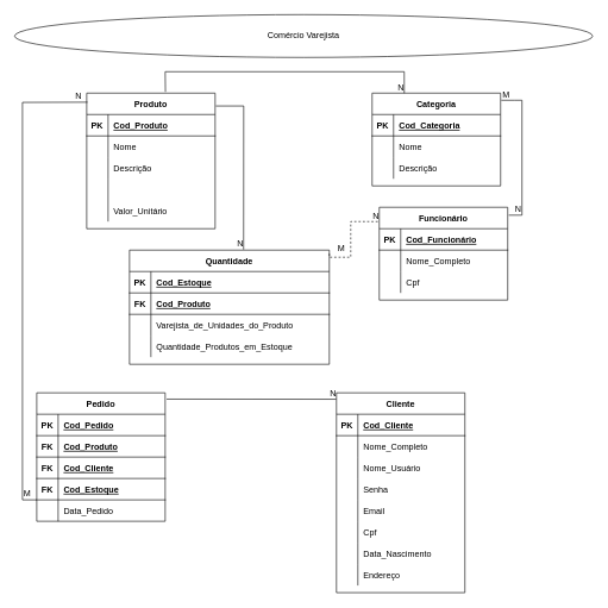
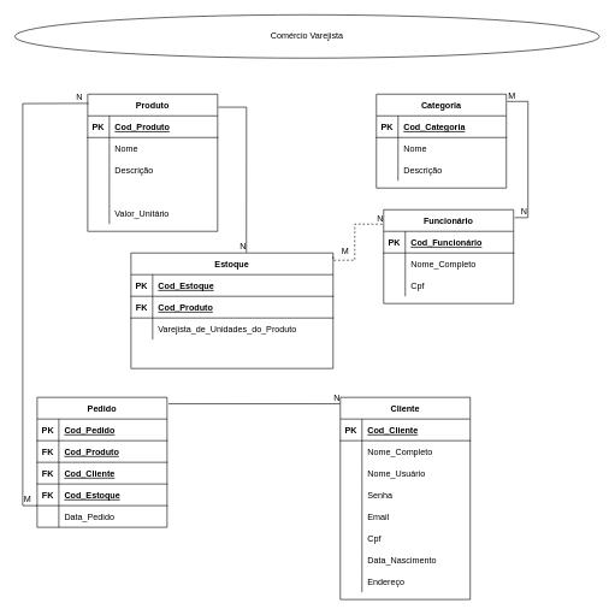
- <mxCell id="105" value="" style="endArrow=none;html=1;rounded=0;entryX=0.25;entryY=0;entryDx=0;entryDy=0;exitX=0.613;exitY=-0.009;exitDx=0;exitDy=0;exitPerimeter=0;" parent="1" source="2" target="18" edge="1"><mxGeometry relative="1" as="geometry"><mxPoint x="341" y="130" as="sourcePoint" /><mxPoint x="601" y="120" as="targetPoint" /><Array as="points"><mxPoint x="231" y="100" /><mxPoint x="566" y="100" /></Array></mxGeometry></mxCell>
- <mxCell id="106" value="N" style="resizable=0;html=1;align=right;verticalAlign=bottom;" parent="105" connectable="0" vertex="1"><mxGeometry x="1" relative="1" as="geometry" /></mxCell>
- <mxCell id="38" value="Quantidade" style="shape=table;startSize=30;container=1;collapsible=1;childLayout=tableLayout;fixedRows=1;rowLines=0;fontStyle=1;align=center;resizeLast=1;" parent="1" vertex="1"><mxGeometry x="181" y="350" width="280" height="160" as="geometry" /></mxCell>
+ <mxCell id="38" value="Estoque" style="shape=table;startSize=30;container=1;collapsible=1;childLayout=tableLayout;fixedRows=1;rowLines=0;fontStyle=1;align=center;resizeLast=1;" parent="1" vertex="1"><mxGeometry x="181" y="350" width="280" height="160" as="geometry" /></mxCell>
- <mxCell id="50" value="Quantidade_Produtos_em_Estoque" style="shape=partialRectangle;connectable=0;fillColor=none;top=0;left=0;bottom=0;right=0;align=left;spacingLeft=6;overflow=hidden;" parent="48" vertex="1"><mxGeometry x="30" width="250" height="30" as="geometry" /></mxCell>
